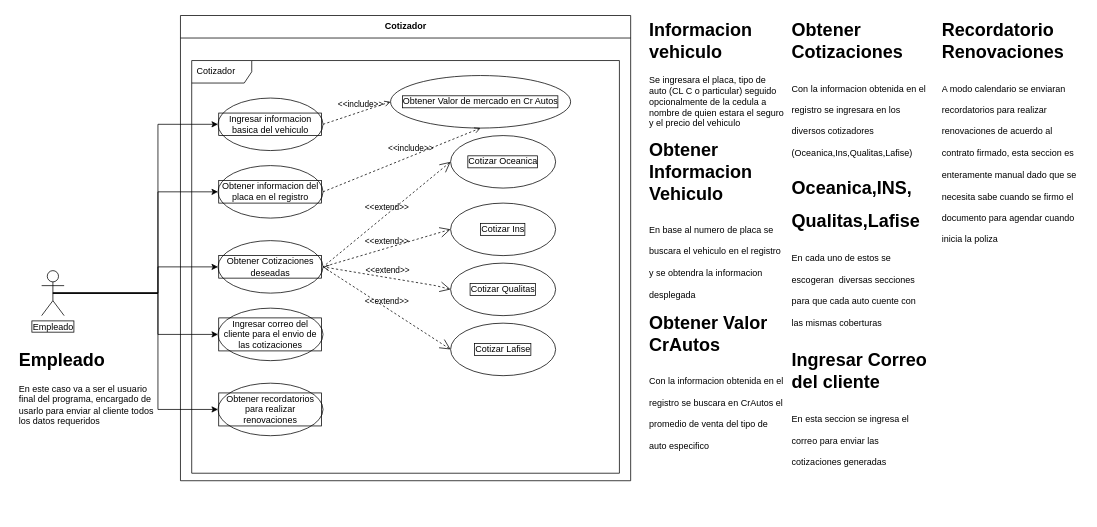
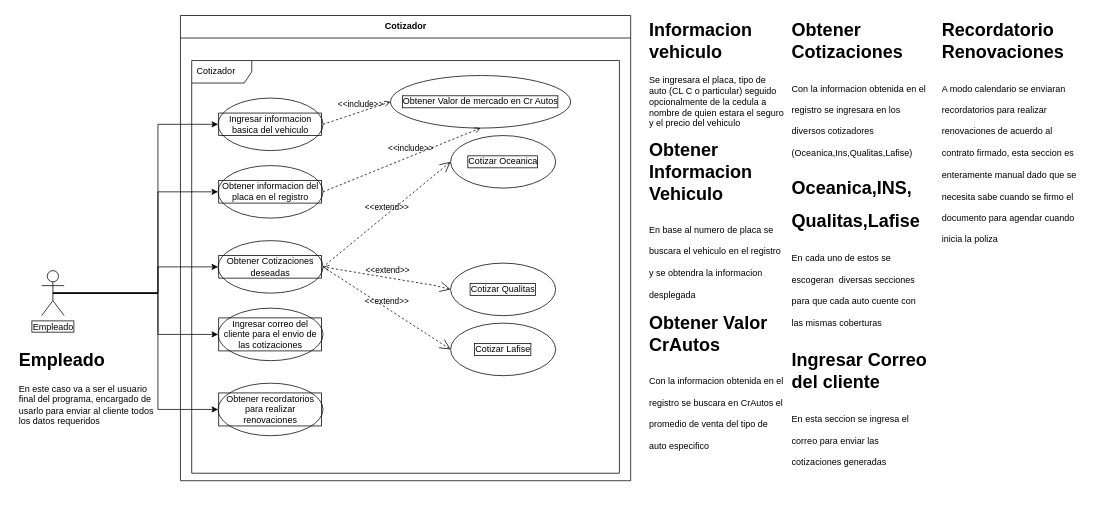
- <mxCell id="7" value="Cotizar Ins" style="ellipse;whiteSpace=wrap;html=1;labelBorderColor=default;" parent="2" vertex="1"><mxGeometry x="360" y="250" width="140" height="70" as="geometry" /></mxCell>
- <mxCell id="16" value="&amp;lt;&amp;lt;extend&amp;gt;&amp;gt;" style="edgeStyle=none;html=1;startArrow=open;endArrow=none;startSize=12;verticalAlign=bottom;dashed=1;labelBackgroundColor=none;rounded=0;entryX=1;entryY=0.5;entryDx=0;entryDy=0;exitX=0;exitY=0.5;exitDx=0;exitDy=0;" parent="2" source="7" target="6" edge="1"><mxGeometry width="160" relative="1" as="geometry"><mxPoint x="370" y="375" as="sourcePoint" /><mxPoint x="200" y="335" as="targetPoint" /><Array as="points" /></mxGeometry></mxCell>
